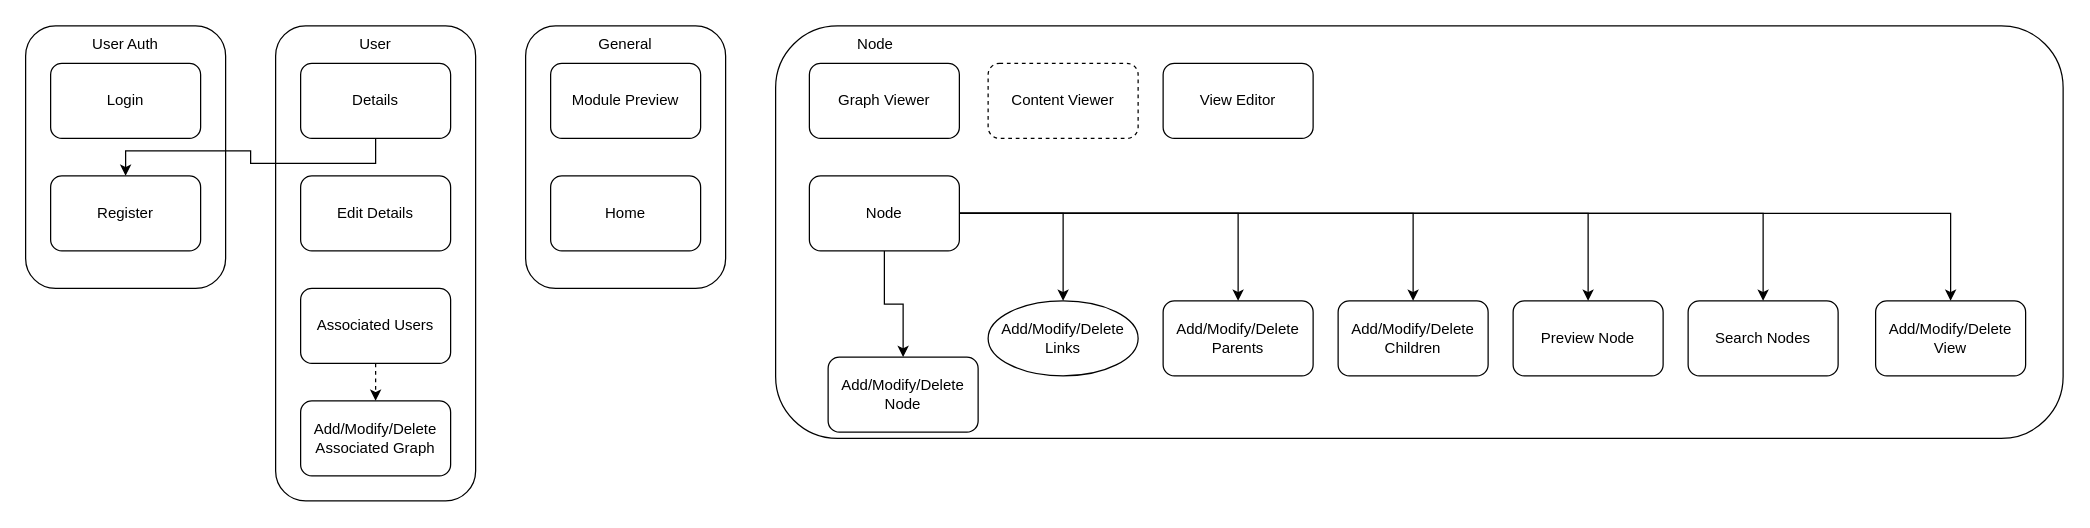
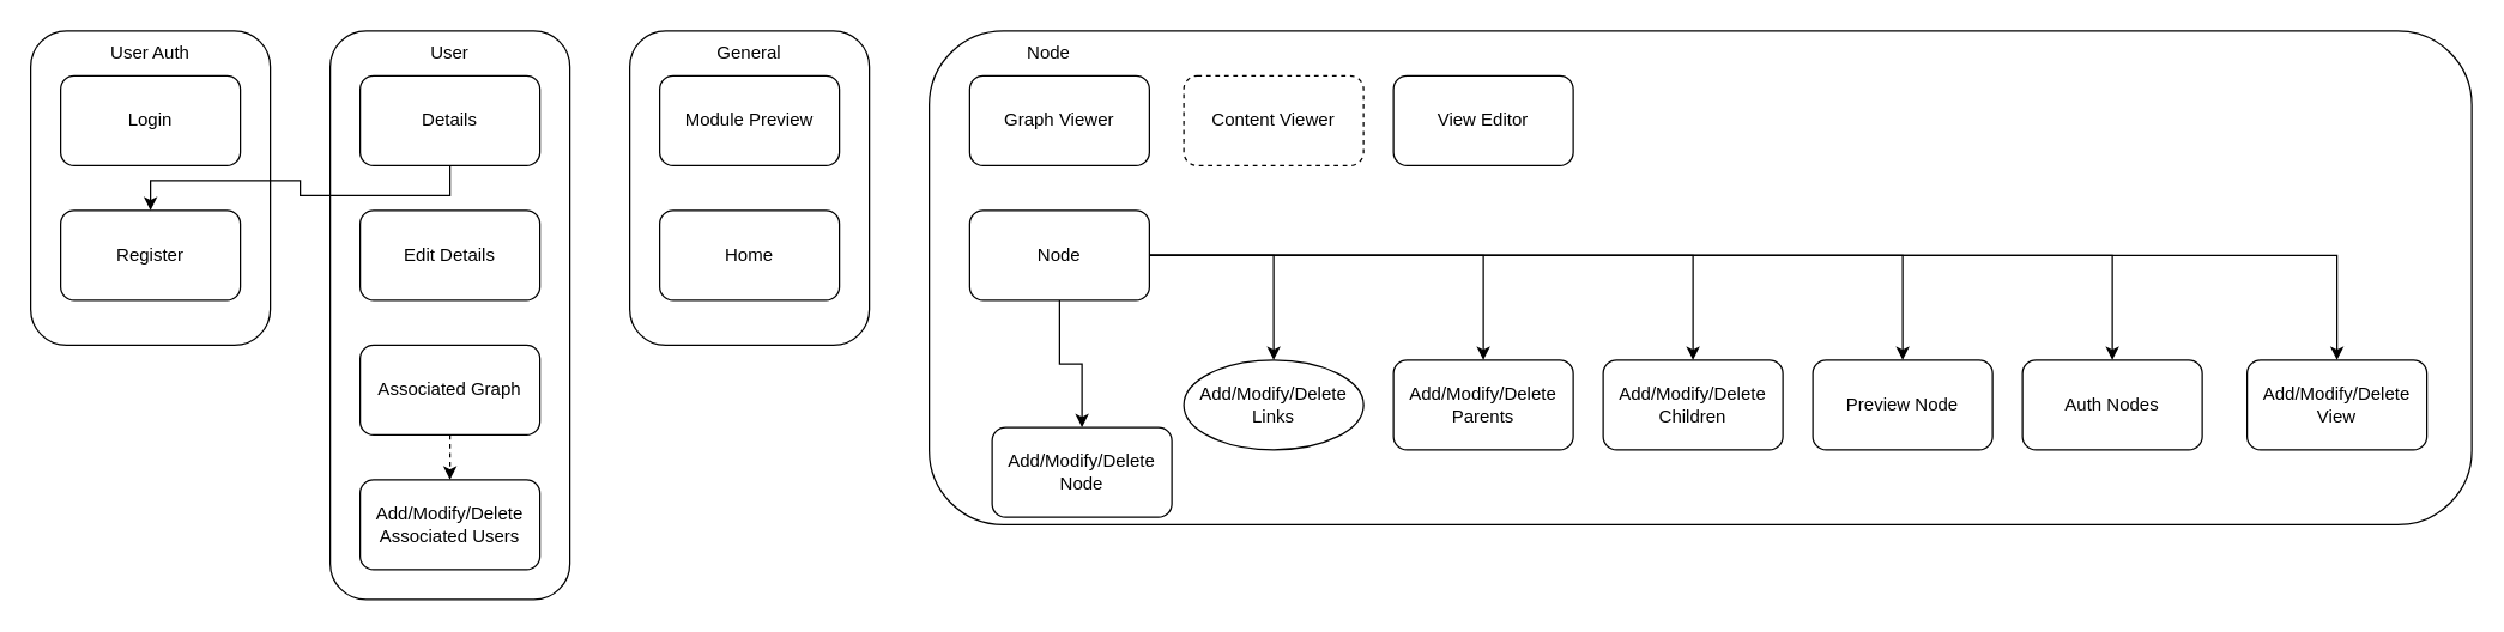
- <mxCell id="17" value="Associated Users" style="rounded=1;whiteSpace=wrap;html=1;" vertex="1" parent="1"><mxGeometry x="240" y="230" width="120" height="60" as="geometry" /></mxCell>
+ <mxCell id="17" value="Associated Graph" style="rounded=1;whiteSpace=wrap;html=1;" vertex="1" parent="1"><mxGeometry x="240" y="230" width="120" height="60" as="geometry" /></mxCell>
- <mxCell id="36" value="Search Nodes" style="rounded=1;whiteSpace=wrap;html=1;" vertex="1" parent="1"><mxGeometry x="1350" y="240" width="120" height="60" as="geometry" /></mxCell>
+ <mxCell id="36" value="Auth Nodes" style="rounded=1;whiteSpace=wrap;html=1;" vertex="1" parent="1"><mxGeometry x="1350" y="240" width="120" height="60" as="geometry" /></mxCell>
- <mxCell id="18" value="Add/Modify/Delete Associated Graph" style="rounded=1;whiteSpace=wrap;html=1;" vertex="1" parent="1"><mxGeometry x="240" y="320" width="120" height="60" as="geometry" /></mxCell>
+ <mxCell id="18" value="Add/Modify/Delete Associated Users" style="rounded=1;whiteSpace=wrap;html=1;" vertex="1" parent="1"><mxGeometry x="240" y="320" width="120" height="60" as="geometry" /></mxCell>
